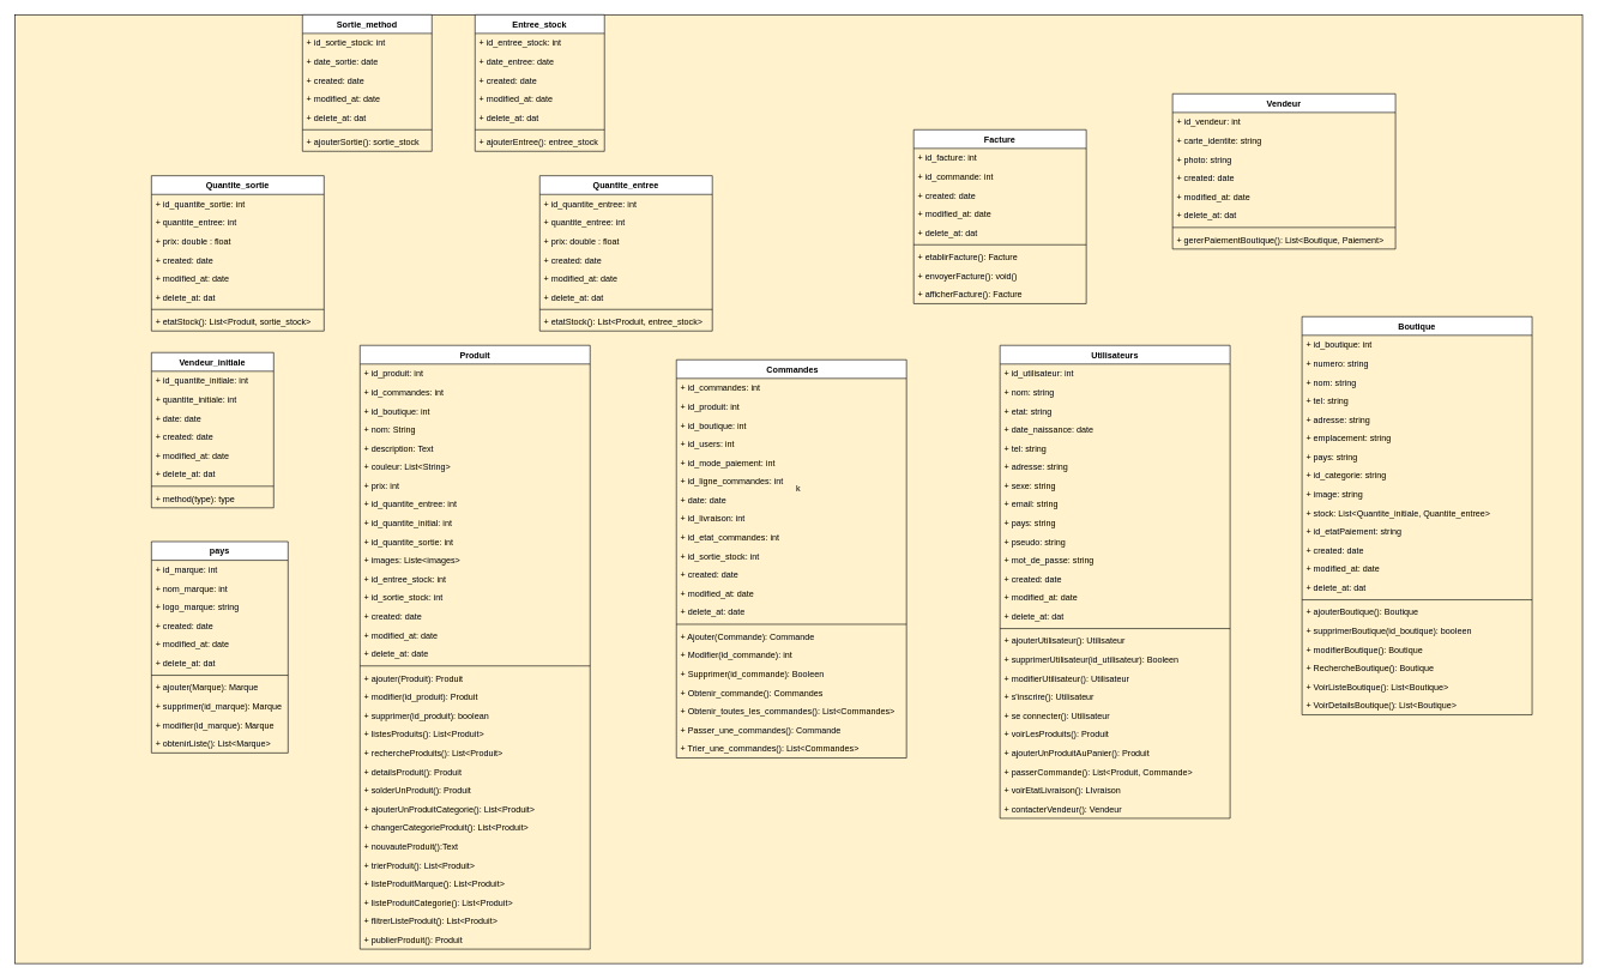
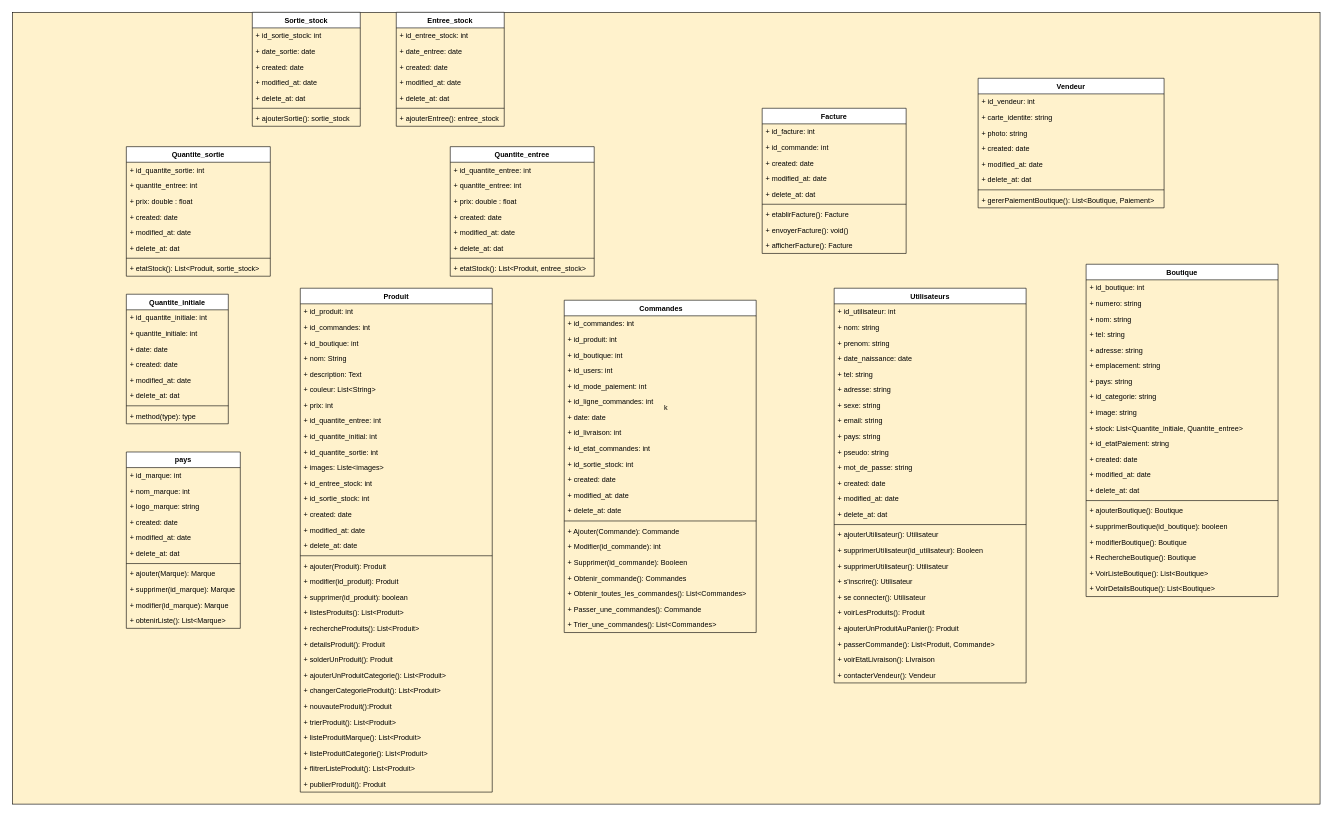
- <mxCell id="84" value="Sortie_method" style="swimlane;fontStyle=1;align=center;verticalAlign=top;childLayout=stackLayout;horizontal=1;startSize=26;horizontalStack=0;resizeParent=1;resizeParentMax=0;resizeLast=0;collapsible=1;marginBottom=0;" vertex="1" parent="1"><mxGeometry x="420" y="20" width="180" height="190" as="geometry" /></mxCell>
+ <mxCell id="84" value="Sortie_stock" style="swimlane;fontStyle=1;align=center;verticalAlign=top;childLayout=stackLayout;horizontal=1;startSize=26;horizontalStack=0;resizeParent=1;resizeParentMax=0;resizeLast=0;collapsible=1;marginBottom=0;" vertex="1" parent="1"><mxGeometry x="420" y="20" width="180" height="190" as="geometry" /></mxCell>
- <mxCell id="67" value="Vendeur_initiale" style="swimlane;fontStyle=1;align=center;verticalAlign=top;childLayout=stackLayout;horizontal=1;startSize=26;horizontalStack=0;resizeParent=1;resizeParentMax=0;resizeLast=0;collapsible=1;marginBottom=0;" vertex="1" parent="1"><mxGeometry x="210" y="490" width="170" height="216" as="geometry" /></mxCell>
+ <mxCell id="67" value="Quantite_initiale" style="swimlane;fontStyle=1;align=center;verticalAlign=top;childLayout=stackLayout;horizontal=1;startSize=26;horizontalStack=0;resizeParent=1;resizeParentMax=0;resizeLast=0;collapsible=1;marginBottom=0;" vertex="1" parent="1"><mxGeometry x="210" y="490" width="170" height="216" as="geometry" /></mxCell>
- <mxCell id="126" value="+ etat: string" style="text;strokeColor=none;fillColor=none;align=left;verticalAlign=top;spacingLeft=4;spacingRight=4;overflow=hidden;rotatable=0;points=[[0,0.5],[1,0.5]];portConstraint=eastwest;" vertex="1" parent="123"><mxGeometry y="78" width="320" height="26" as="geometry" /></mxCell>
+ <mxCell id="126" value="+ prenom: string" style="text;strokeColor=none;fillColor=none;align=left;verticalAlign=top;spacingLeft=4;spacingRight=4;overflow=hidden;rotatable=0;points=[[0,0.5],[1,0.5]];portConstraint=eastwest;" vertex="1" parent="123"><mxGeometry y="78" width="320" height="26" as="geometry" /></mxCell>
- <mxCell id="141" value="+ modifierUtilisateur(): Utilisateur" style="text;strokeColor=none;fillColor=none;align=left;verticalAlign=top;spacingLeft=4;spacingRight=4;overflow=hidden;rotatable=0;points=[[0,0.5],[1,0.5]];portConstraint=eastwest;" vertex="1" parent="123"><mxGeometry y="450" width="320" height="26" as="geometry" /></mxCell>
+ <mxCell id="141" value="+ supprimerUtilisateur(): Utilisateur" style="text;strokeColor=none;fillColor=none;align=left;verticalAlign=top;spacingLeft=4;spacingRight=4;overflow=hidden;rotatable=0;points=[[0,0.5],[1,0.5]];portConstraint=eastwest;" vertex="1" parent="123"><mxGeometry y="450" width="320" height="26" as="geometry" /></mxCell>
- <mxCell id="52" value="+ nouvauteProduit():Text" style="text;strokeColor=none;fillColor=none;align=left;verticalAlign=top;spacingLeft=4;spacingRight=4;overflow=hidden;rotatable=0;points=[[0,0.5],[1,0.5]];portConstraint=eastwest;" vertex="1" parent="25"><mxGeometry y="684" width="320" height="26" as="geometry" /></mxCell>
+ <mxCell id="52" value="+ nouvauteProduit():Produit" style="text;strokeColor=none;fillColor=none;align=left;verticalAlign=top;spacingLeft=4;spacingRight=4;overflow=hidden;rotatable=0;points=[[0,0.5],[1,0.5]];portConstraint=eastwest;" vertex="1" parent="25"><mxGeometry y="684" width="320" height="26" as="geometry" /></mxCell>
